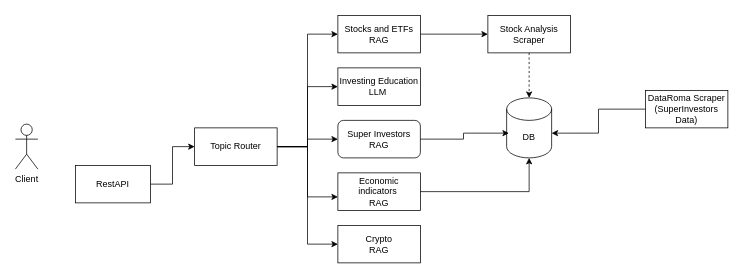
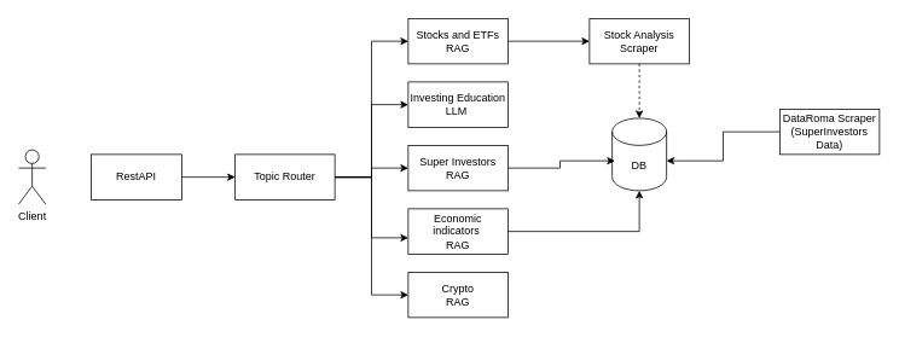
- <mxCell id="12" value="Super Investors&lt;div&gt;RAG&lt;/div&gt;" style="whiteSpace=wrap;html=1;rounded=1;" vertex="1" parent="1"><mxGeometry x="450" y="160" width="110" height="50" as="geometry" /></mxCell>
+ <mxCell id="12" value="Super Investors&lt;div&gt;RAG&lt;/div&gt;" style="rounded=0;whiteSpace=wrap;html=1;" vertex="1" parent="1"><mxGeometry x="450" y="160" width="110" height="50" as="geometry" /></mxCell>
- <mxCell id="3" value="RestAPI" style="rounded=0;whiteSpace=wrap;html=1;" vertex="1" parent="1"><mxGeometry x="100" y="220" width="100" height="50" as="geometry" /></mxCell>
+ <mxCell id="3" value="RestAPI" style="rounded=0;whiteSpace=wrap;html=1;" vertex="1" parent="1"><mxGeometry x="100" y="170" width="100" height="50" as="geometry" /></mxCell>
